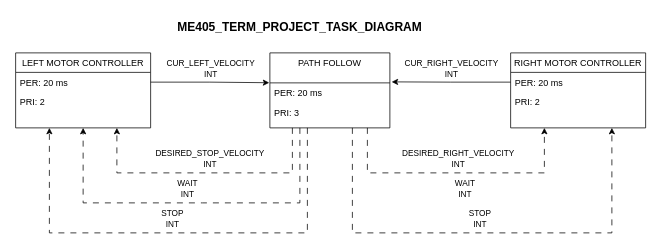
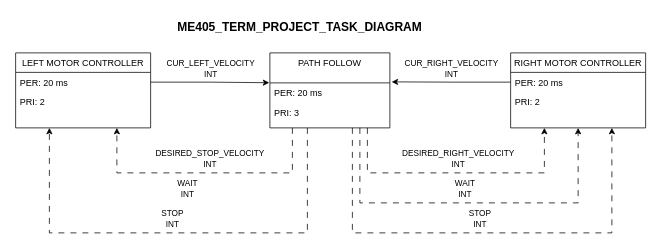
- <mxCell id="19" value="" style="endArrow=classic;html=1;rounded=0;dashed=1;dashPattern=8 8;entryX=0.5;entryY=1;entryDx=0;entryDy=0;exitX=0.25;exitY=1;exitDx=0;exitDy=0;" parent="1" source="4" target="9" edge="1"><mxGeometry width="50" height="50" relative="1" as="geometry"><mxPoint x="409" y="170" as="sourcePoint" /><mxPoint x="139" y="170" as="targetPoint" /><Array as="points"><mxPoint x="399" y="270" /><mxPoint x="269" y="270" /><mxPoint x="110" y="270" /></Array></mxGeometry></mxCell>
+ <mxCell id="25" value="" style="endArrow=classic;html=1;rounded=0;dashed=1;dashPattern=8 8;exitX=0.75;exitY=1;exitDx=0;exitDy=0;entryX=0.5;entryY=1;entryDx=0;entryDy=0;" parent="1" source="4" target="14" edge="1"><mxGeometry width="50" height="50" relative="1" as="geometry"><mxPoint x="803" y="184" as="sourcePoint" /><mxPoint x="789" y="170" as="targetPoint" /><Array as="points"><mxPoint x="479" y="270" /><mxPoint x="770" y="270" /></Array></mxGeometry></mxCell>
